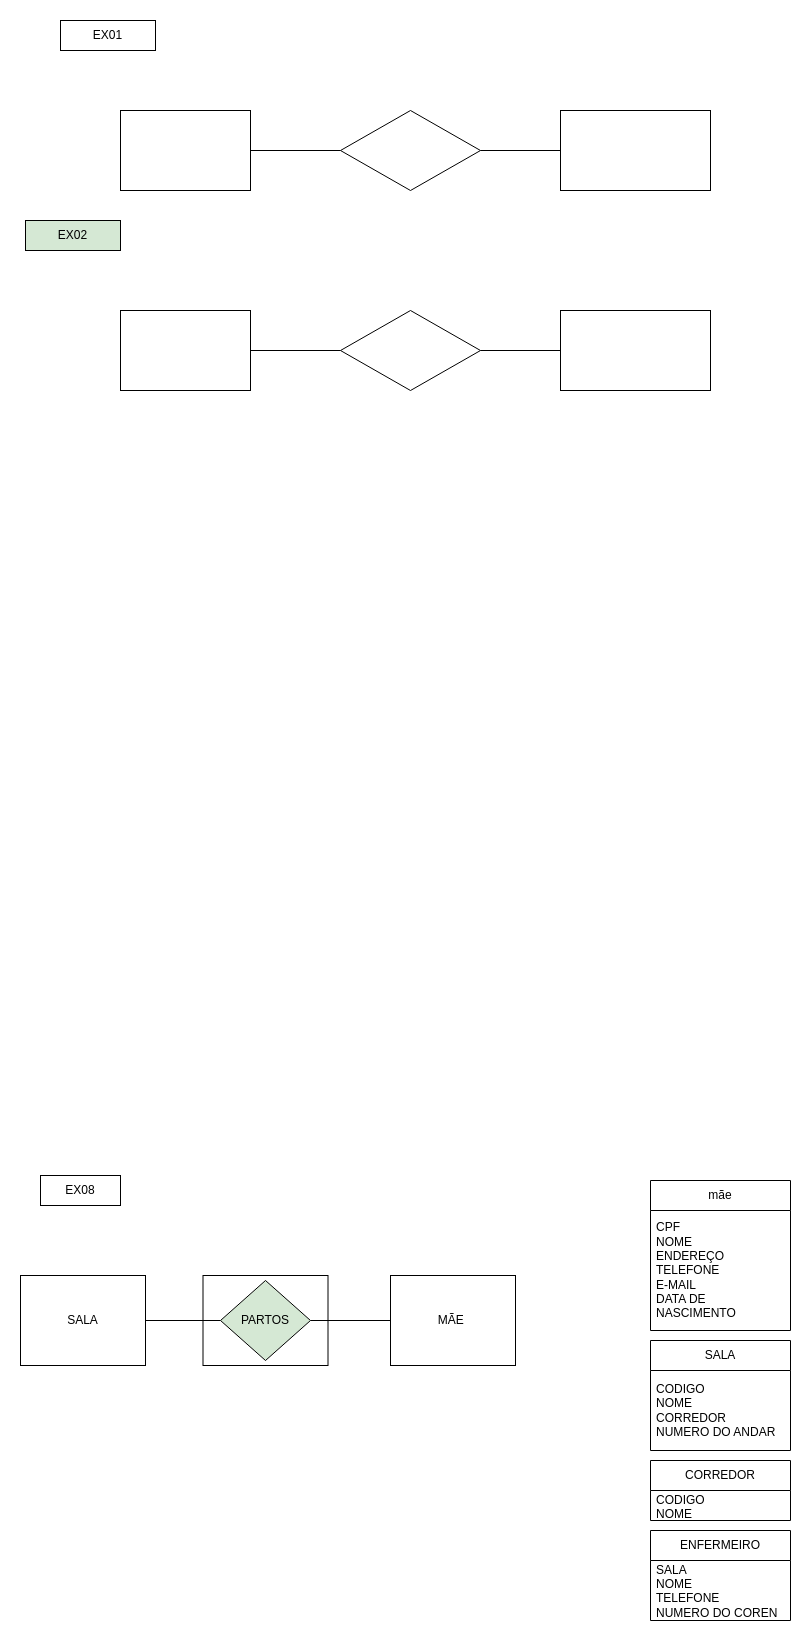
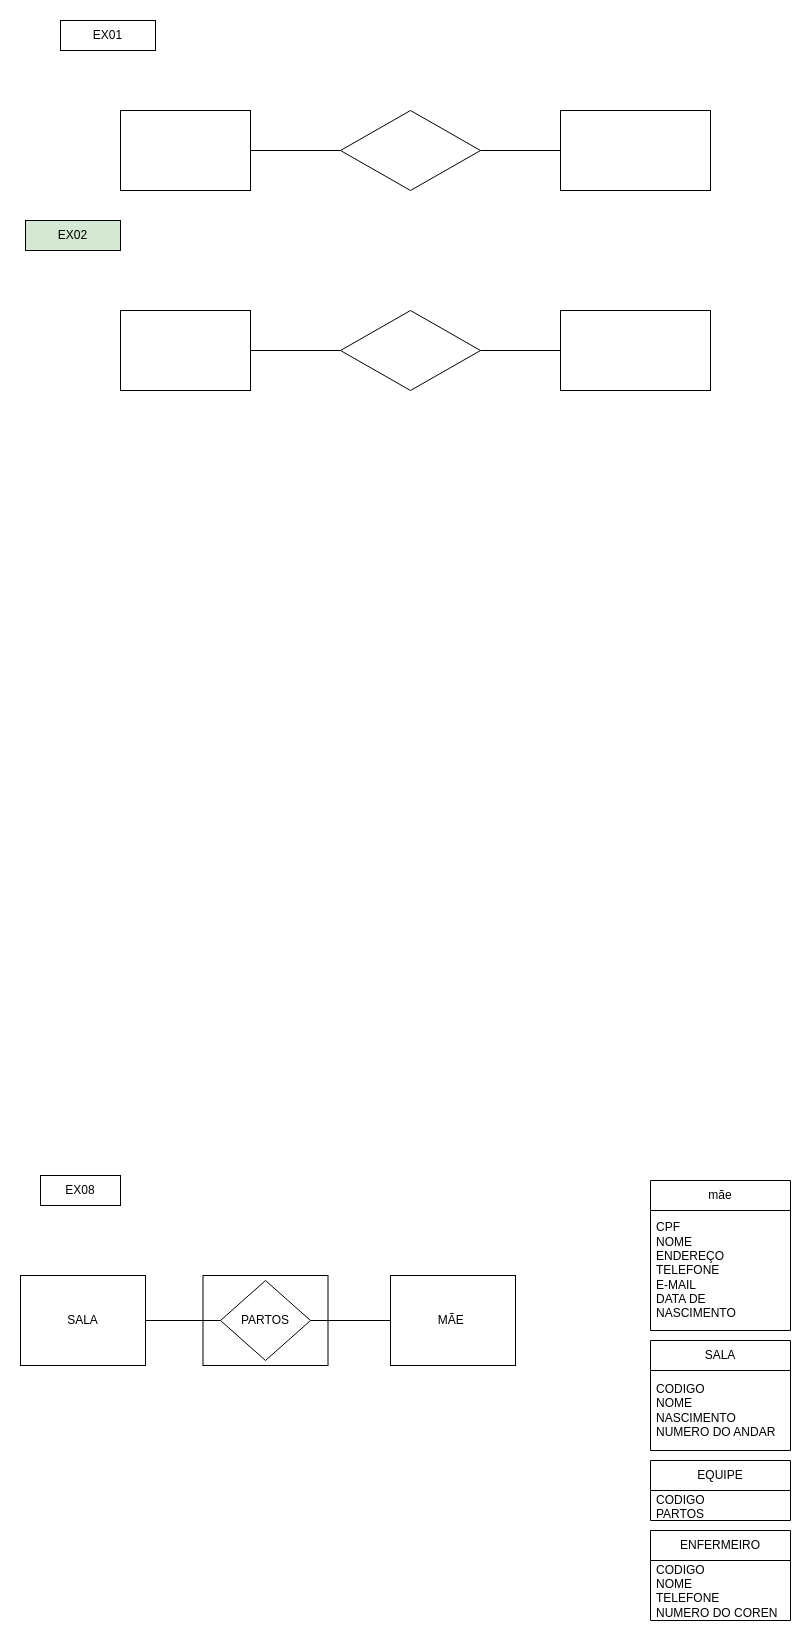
- <mxCell id="7" value="PARTOS" style="rhombus;whiteSpace=wrap;html=1;fillColor=#d5e8d4;" vertex="1" parent="1"><mxGeometry x="220" y="1280" width="90" height="80" as="geometry" /></mxCell>
+ <mxCell id="7" value="PARTOS" style="rhombus;whiteSpace=wrap;html=1;" vertex="1" parent="1"><mxGeometry x="220" y="1280" width="90" height="80" as="geometry" /></mxCell>
- <mxCell id="11" value="CODIGO&lt;br&gt;NOME&lt;br&gt;CORREDOR&lt;br&gt;NUMERO DO ANDAR" style="text;strokeColor=none;fillColor=none;align=left;verticalAlign=middle;spacingLeft=4;spacingRight=4;overflow=hidden;points=[[0,0.5],[1,0.5]];portConstraint=eastwest;rotatable=0;whiteSpace=wrap;html=1;" vertex="1" parent="10"><mxGeometry y="30" width="140" height="80" as="geometry" /></mxCell>
+ <mxCell id="11" value="CODIGO&lt;br&gt;NOME&lt;br&gt;NASCIMENTO&lt;br&gt;NUMERO DO ANDAR" style="text;strokeColor=none;fillColor=none;align=left;verticalAlign=middle;spacingLeft=4;spacingRight=4;overflow=hidden;points=[[0,0.5],[1,0.5]];portConstraint=eastwest;rotatable=0;whiteSpace=wrap;html=1;" vertex="1" parent="10"><mxGeometry y="30" width="140" height="80" as="geometry" /></mxCell>
- <mxCell id="12" value="CORREDOR" style="swimlane;fontStyle=0;childLayout=stackLayout;horizontal=1;startSize=30;horizontalStack=0;resizeParent=1;resizeParentMax=0;resizeLast=0;collapsible=1;marginBottom=0;whiteSpace=wrap;html=1;" vertex="1" parent="1"><mxGeometry x="650" y="1460" width="140" height="60" as="geometry" /></mxCell>
+ <mxCell id="12" value="EQUIPE" style="swimlane;fontStyle=0;childLayout=stackLayout;horizontal=1;startSize=30;horizontalStack=0;resizeParent=1;resizeParentMax=0;resizeLast=0;collapsible=1;marginBottom=0;whiteSpace=wrap;html=1;" vertex="1" parent="1"><mxGeometry x="650" y="1460" width="140" height="60" as="geometry" /></mxCell>
- <mxCell id="13" value="CODIGO&lt;br&gt;NOME" style="text;strokeColor=none;fillColor=none;align=left;verticalAlign=middle;spacingLeft=4;spacingRight=4;overflow=hidden;points=[[0,0.5],[1,0.5]];portConstraint=eastwest;rotatable=0;whiteSpace=wrap;html=1;" vertex="1" parent="12"><mxGeometry y="30" width="140" height="30" as="geometry" /></mxCell>
+ <mxCell id="13" value="CODIGO&lt;br&gt;PARTOS" style="text;strokeColor=none;fillColor=none;align=left;verticalAlign=middle;spacingLeft=4;spacingRight=4;overflow=hidden;points=[[0,0.5],[1,0.5]];portConstraint=eastwest;rotatable=0;whiteSpace=wrap;html=1;" vertex="1" parent="12"><mxGeometry y="30" width="140" height="30" as="geometry" /></mxCell>
- <mxCell id="15" value="SALA&lt;br&gt;NOME&lt;br&gt;TELEFONE&lt;br&gt;NUMERO DO COREN" style="text;strokeColor=none;fillColor=none;align=left;verticalAlign=middle;spacingLeft=4;spacingRight=4;overflow=hidden;points=[[0,0.5],[1,0.5]];portConstraint=eastwest;rotatable=0;whiteSpace=wrap;html=1;" vertex="1" parent="14"><mxGeometry y="30" width="140" height="60" as="geometry" /></mxCell>
+ <mxCell id="15" value="CODIGO&lt;br&gt;NOME&lt;br&gt;TELEFONE&lt;br&gt;NUMERO DO COREN" style="text;strokeColor=none;fillColor=none;align=left;verticalAlign=middle;spacingLeft=4;spacingRight=4;overflow=hidden;points=[[0,0.5],[1,0.5]];portConstraint=eastwest;rotatable=0;whiteSpace=wrap;html=1;" vertex="1" parent="14"><mxGeometry y="30" width="140" height="60" as="geometry" /></mxCell>
